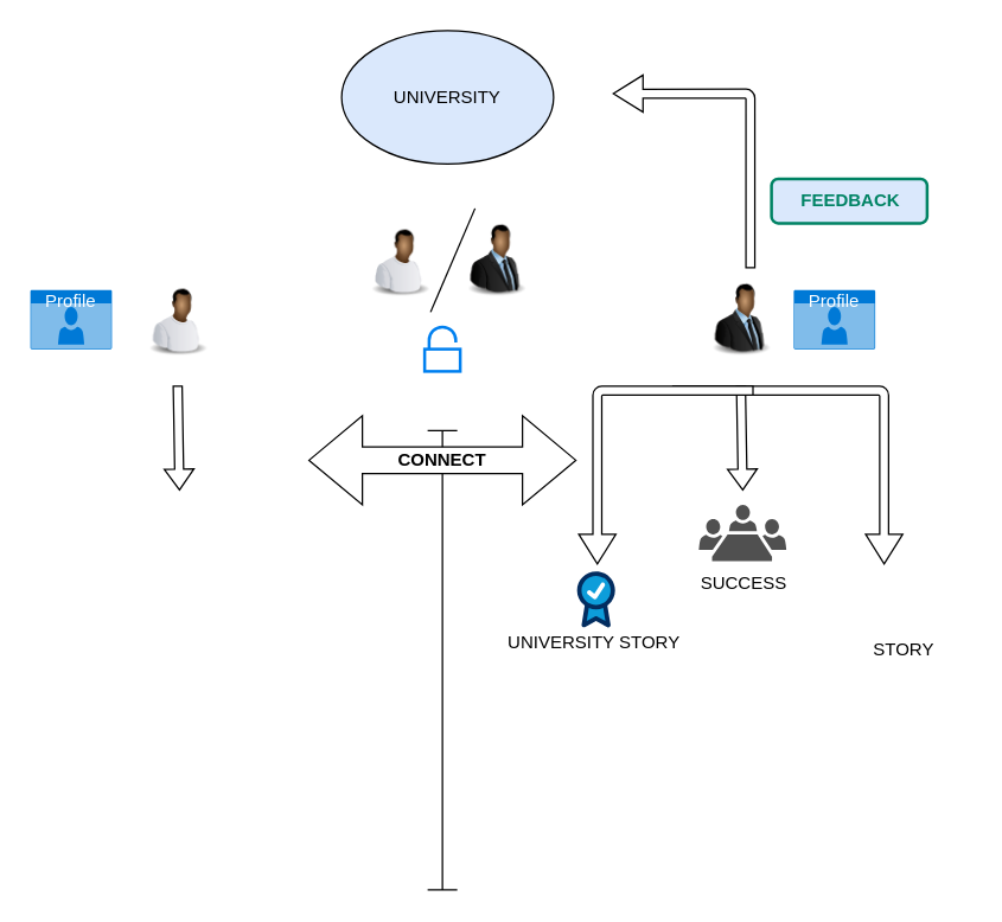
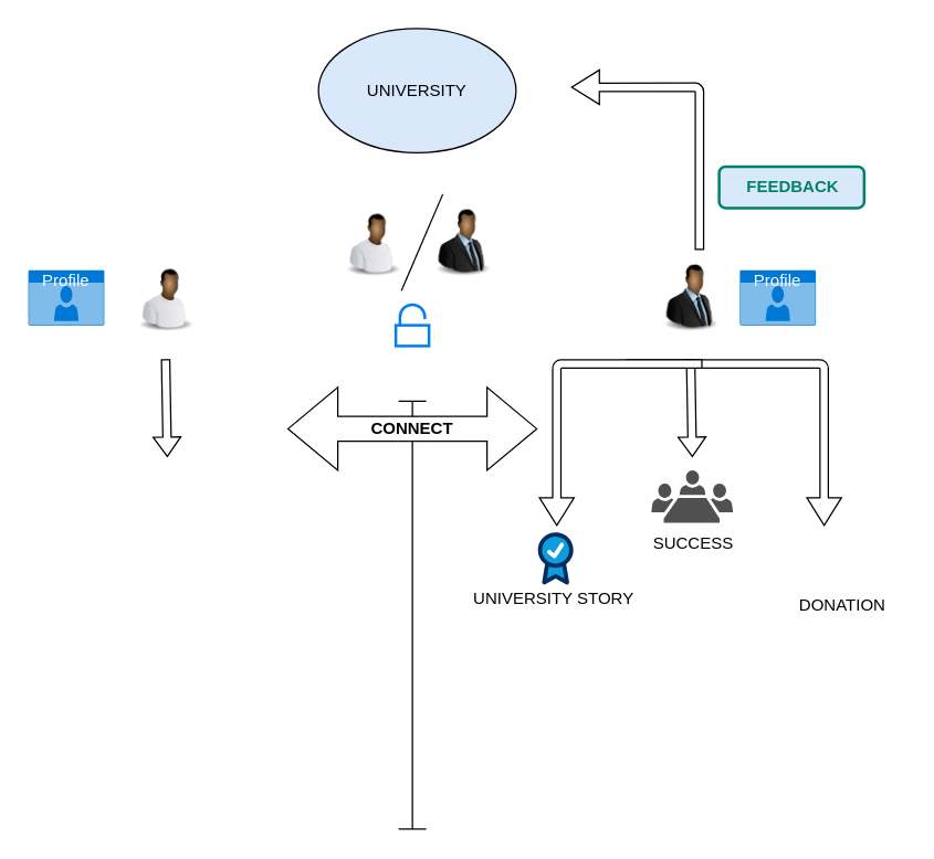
- <mxCell id="20" value="STORY" style="text;html=1;align=center;verticalAlign=middle;resizable=0;points=[];autosize=1;strokeColor=none;fillColor=none;" vertex="1" parent="1"><mxGeometry x="564" y="422.94" width="90" height="30" as="geometry" /></mxCell>
+ <mxCell id="20" value="DONATION" style="text;html=1;align=center;verticalAlign=middle;resizable=0;points=[];autosize=1;strokeColor=none;fillColor=none;" vertex="1" parent="1"><mxGeometry x="564" y="422.94" width="90" height="30" as="geometry" /></mxCell>
